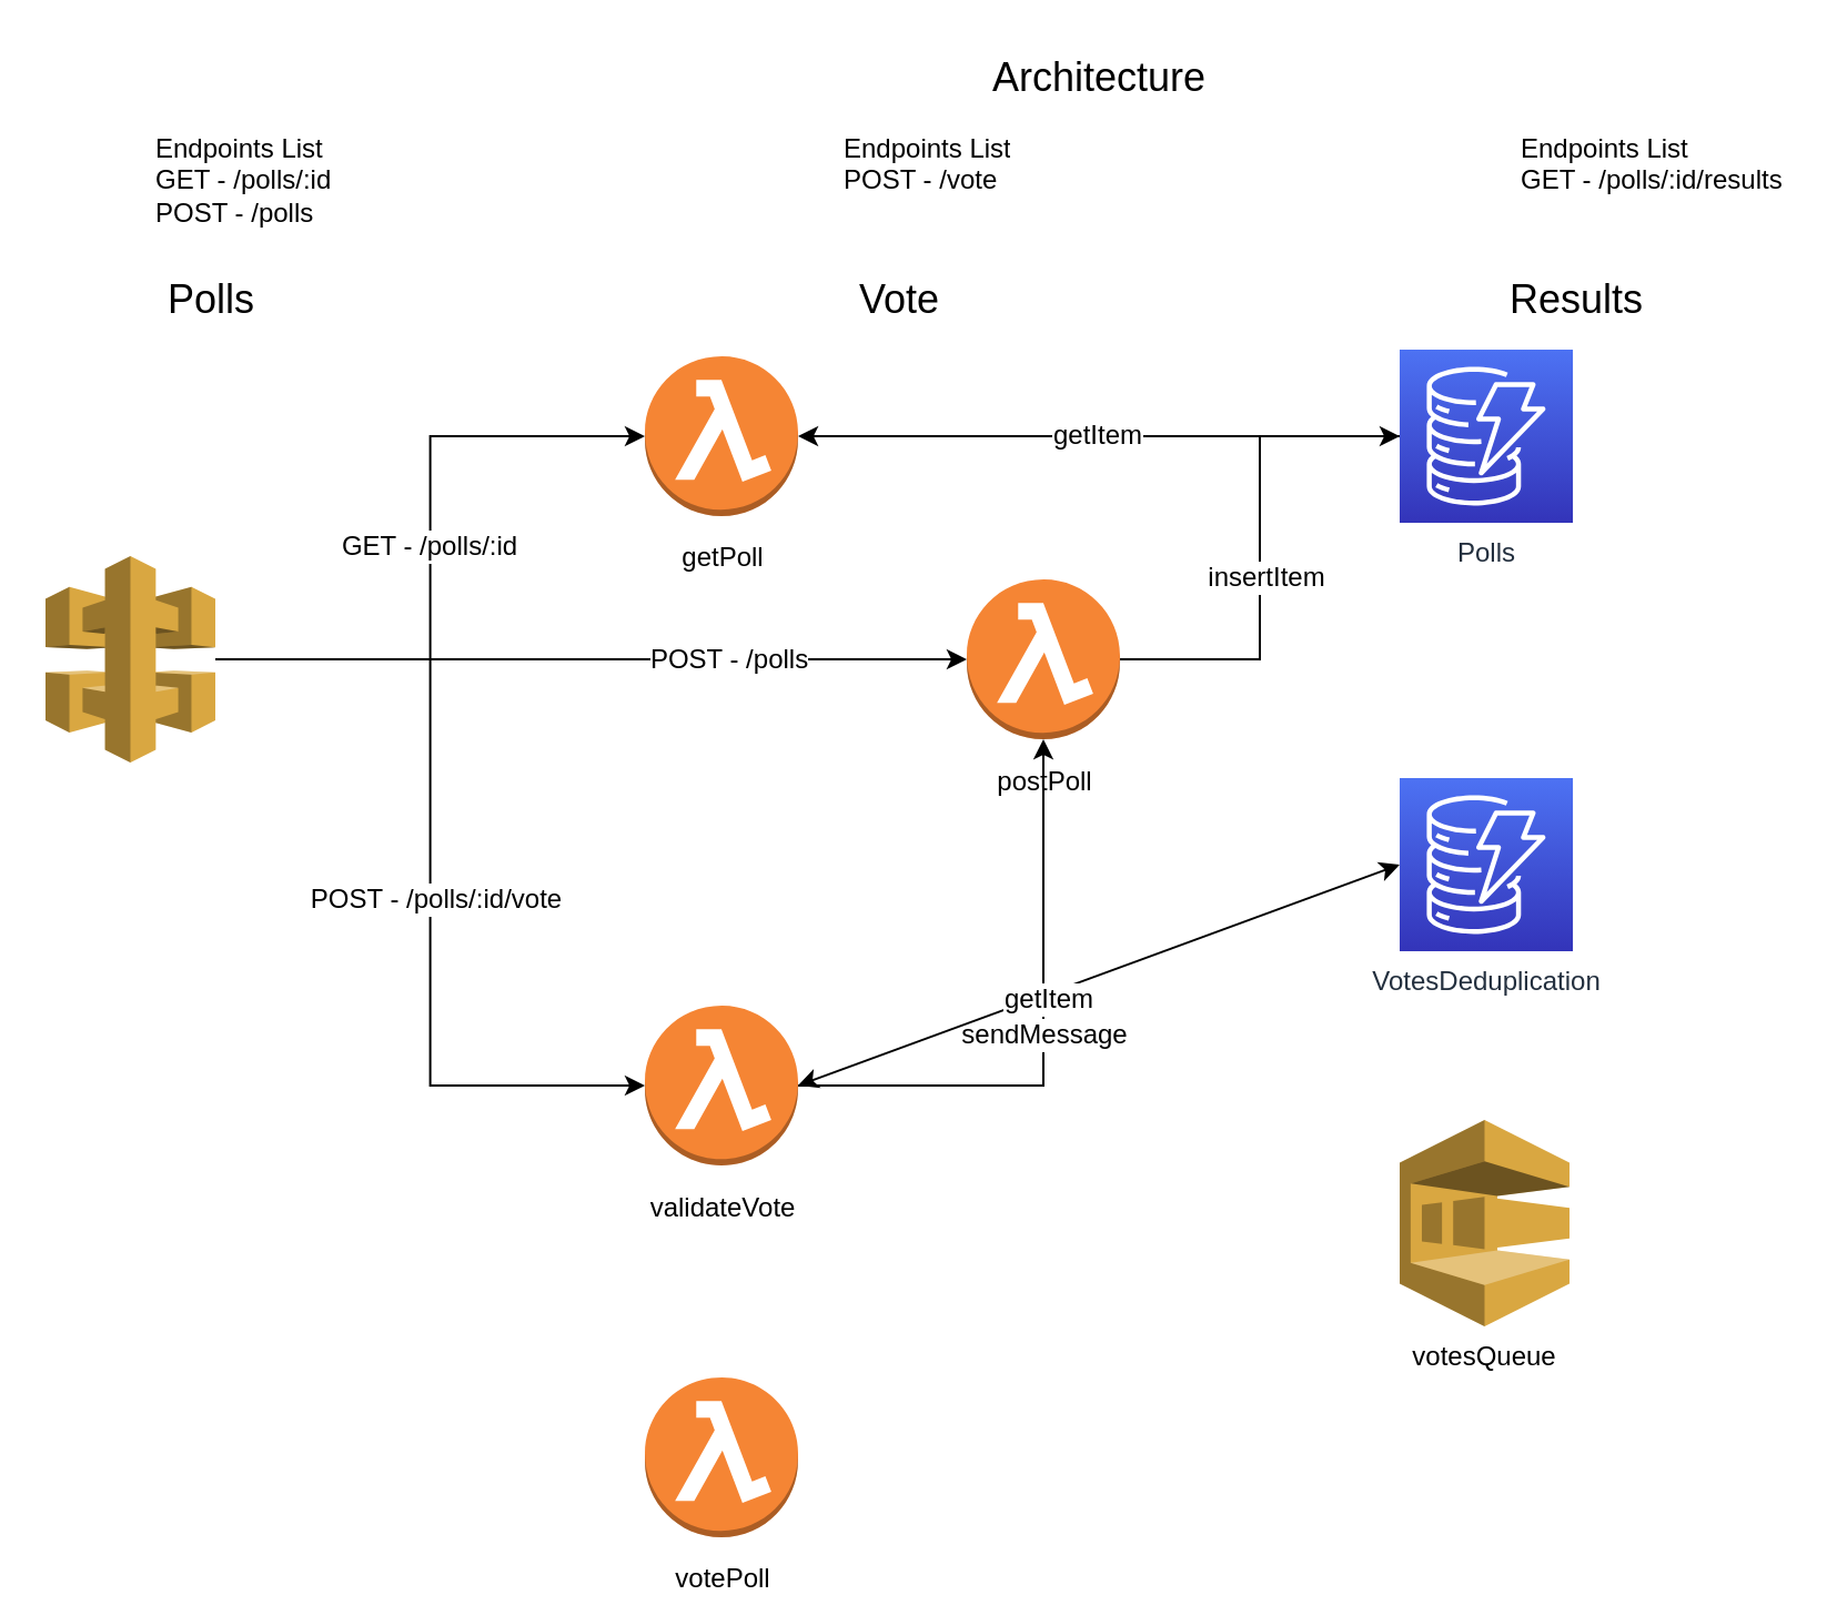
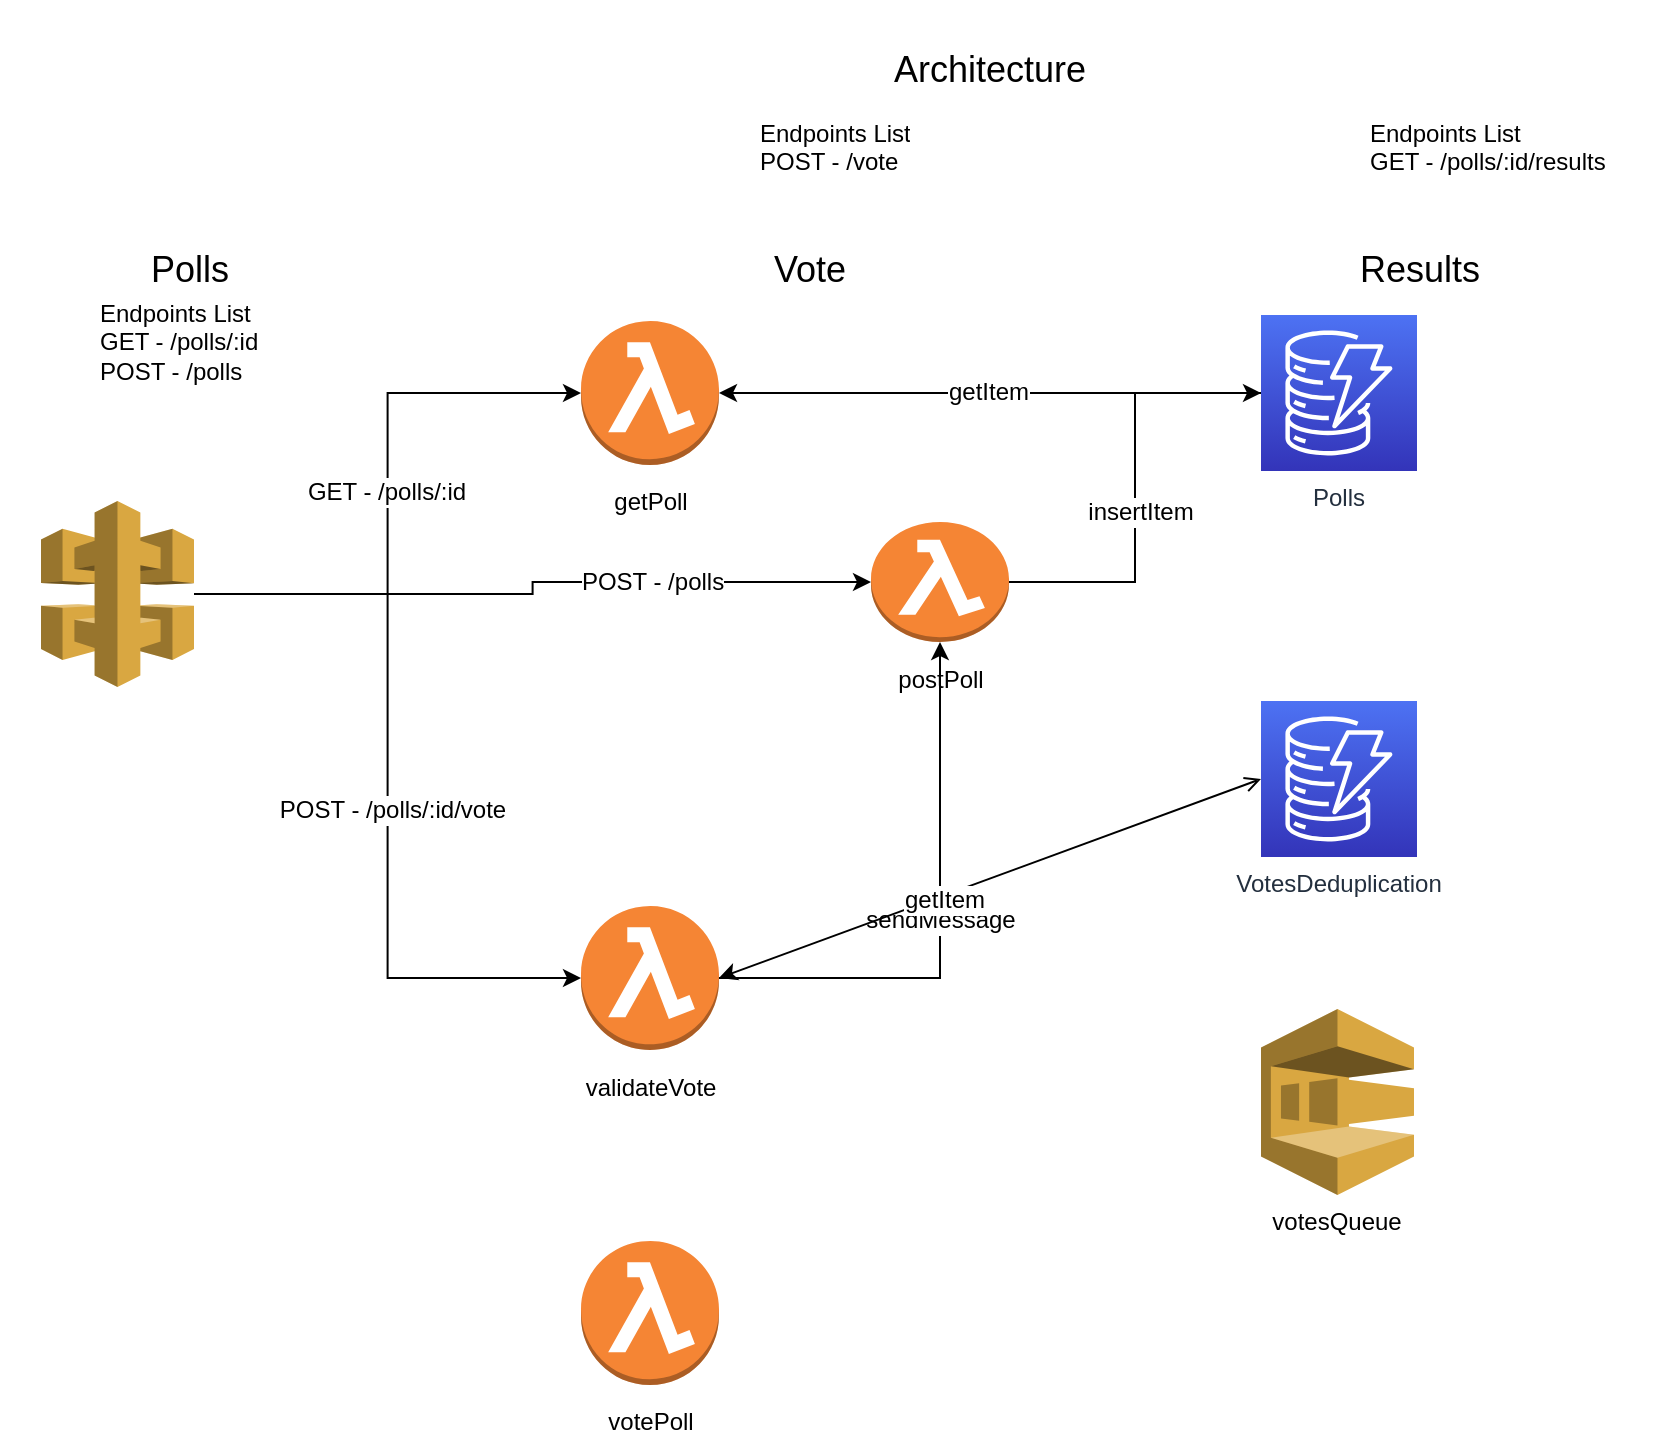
- <mxCell id="3" value="&lt;div align=&quot;left&quot;&gt;&lt;font style=&quot;font-size: 12px&quot;&gt;Endpoints List&lt;/font&gt;&lt;br&gt;&lt;/div&gt;&lt;div align=&quot;left&quot;&gt;&lt;font style=&quot;font-size: 12px&quot;&gt;GET - /polls/:id&lt;/font&gt;&lt;/div&gt;&lt;div align=&quot;left&quot;&gt;&lt;font style=&quot;font-size: 12px&quot;&gt;POST - /polls&lt;br&gt;&lt;/font&gt;&lt;/div&gt;" style="text;html=1;strokeColor=none;fillColor=none;spacing=5;spacingTop=-20;whiteSpace=wrap;overflow=hidden;rounded=0;fontSize=12;" vertex="1" parent="1"><mxGeometry x="64.59" y="70" width="110.83" height="40" as="geometry" /></mxCell>
+ <mxCell id="3" value="&lt;div align=&quot;left&quot;&gt;&lt;font style=&quot;font-size: 12px&quot;&gt;Endpoints List&lt;/font&gt;&lt;br&gt;&lt;/div&gt;&lt;div align=&quot;left&quot;&gt;&lt;font style=&quot;font-size: 12px&quot;&gt;GET - /polls/:id&lt;/font&gt;&lt;/div&gt;&lt;div align=&quot;left&quot;&gt;&lt;font style=&quot;font-size: 12px&quot;&gt;POST - /polls&lt;br&gt;&lt;/font&gt;&lt;/div&gt;" style="text;html=1;strokeColor=none;fillColor=none;spacing=5;spacingTop=-20;whiteSpace=wrap;overflow=hidden;rounded=0;fontSize=12;" vertex="1" parent="1"><mxGeometry x="44.59" y="160" width="110.83" height="40" as="geometry" /></mxCell>
- <mxCell id="20" value="&lt;font style=&quot;font-size: 12px&quot;&gt;postPoll&lt;/font&gt;" style="outlineConnect=0;dashed=0;verticalLabelPosition=bottom;verticalAlign=top;align=center;html=1;shape=mxgraph.aws3.lambda_function;fillColor=#F58534;gradientColor=none;fontSize=18;" vertex="1" parent="1"><mxGeometry x="435" y="260.5" width="69" height="72" as="geometry" /></mxCell>
+ <mxCell id="20" value="&lt;font style=&quot;font-size: 12px&quot;&gt;postPoll&lt;/font&gt;" style="outlineConnect=0;dashed=0;verticalLabelPosition=bottom;verticalAlign=top;align=center;html=1;shape=mxgraph.aws3.lambda_function;fillColor=#F58534;gradientColor=none;fontSize=18;" vertex="1" parent="1"><mxGeometry x="435" y="260.5" width="69" height="60" as="geometry" /></mxCell>
- <mxCell id="25" value="" style="endArrow=classic;startArrow=classic;html=1;rounded=0;fontSize=12;entryX=0;entryY=0.5;entryDx=0;entryDy=0;entryPerimeter=0;exitX=1;exitY=0.5;exitDx=0;exitDy=0;exitPerimeter=0;" edge="1" parent="1" source="22" target="24"><mxGeometry width="50" height="50" relative="1" as="geometry"><mxPoint x="380" y="550" as="sourcePoint" /><mxPoint x="430" y="500" as="targetPoint" /></mxGeometry></mxCell>
+ <mxCell id="25" value="" style="endArrow=open;startArrow=classic;html=1;rounded=0;fontSize=12;entryX=0;entryY=0.5;entryDx=0;entryDy=0;entryPerimeter=0;exitX=1;exitY=0.5;exitDx=0;exitDy=0;exitPerimeter=0;" edge="1" parent="1" source="22" target="24"><mxGeometry width="50" height="50" relative="1" as="geometry"><mxPoint x="380" y="550" as="sourcePoint" /><mxPoint x="430" y="500" as="targetPoint" /></mxGeometry></mxCell>
